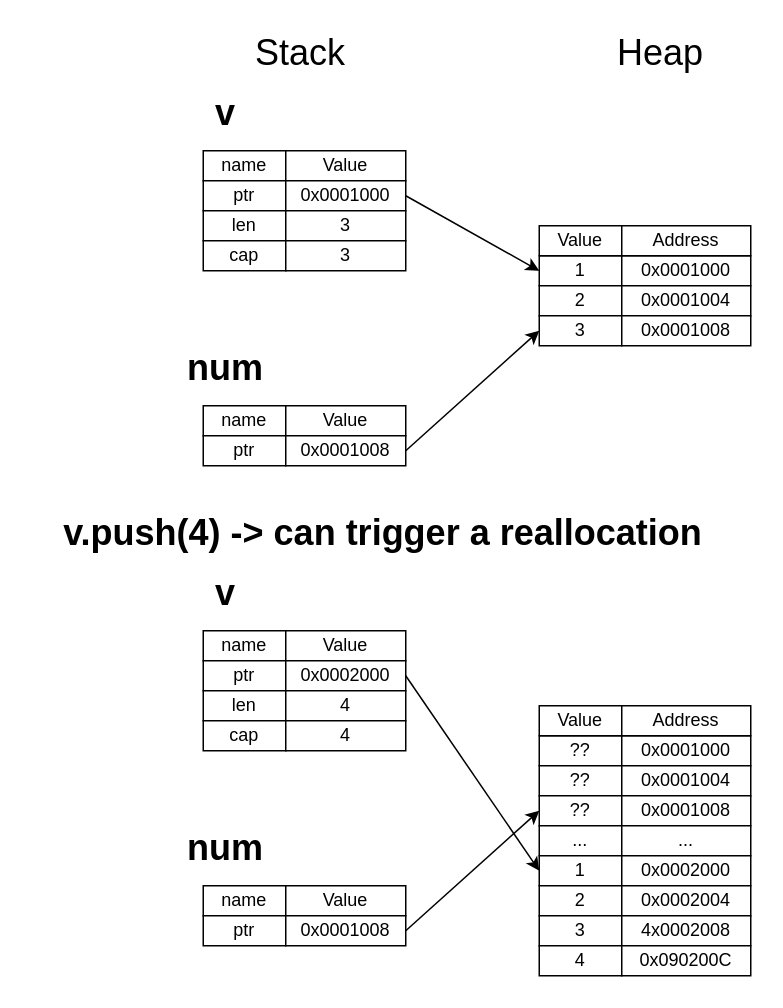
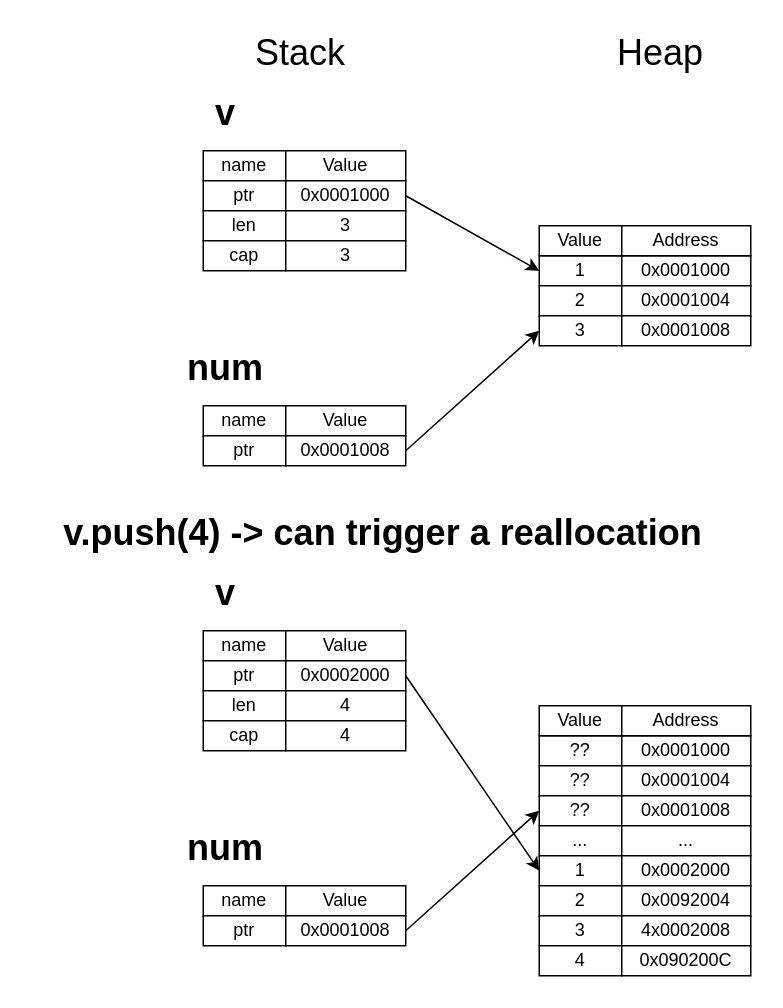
- <mxCell id="58" value="0x0002004" style="rounded=0;whiteSpace=wrap;html=1;" vertex="1" parent="1"><mxGeometry x="414" y="590" width="86" height="20" as="geometry" /></mxCell>
+ <mxCell id="58" value="0x0092004" style="rounded=0;whiteSpace=wrap;html=1;" vertex="1" parent="1"><mxGeometry x="414" y="590" width="86" height="20" as="geometry" /></mxCell>
